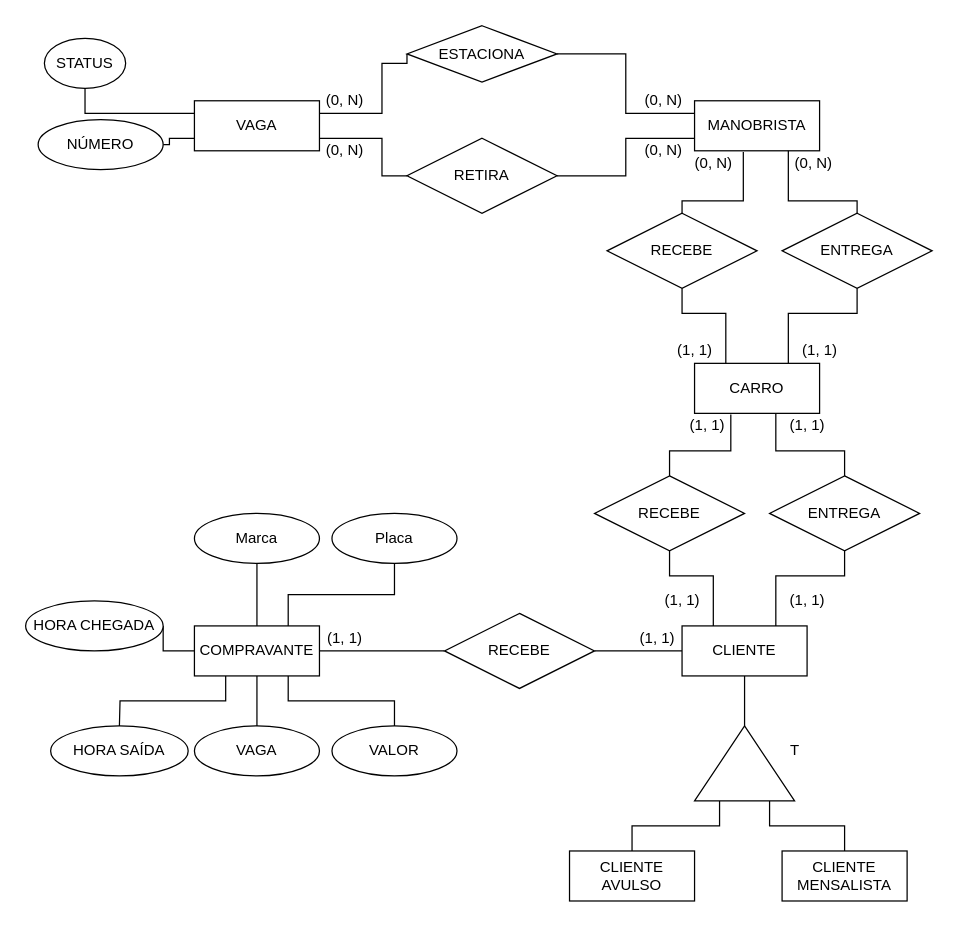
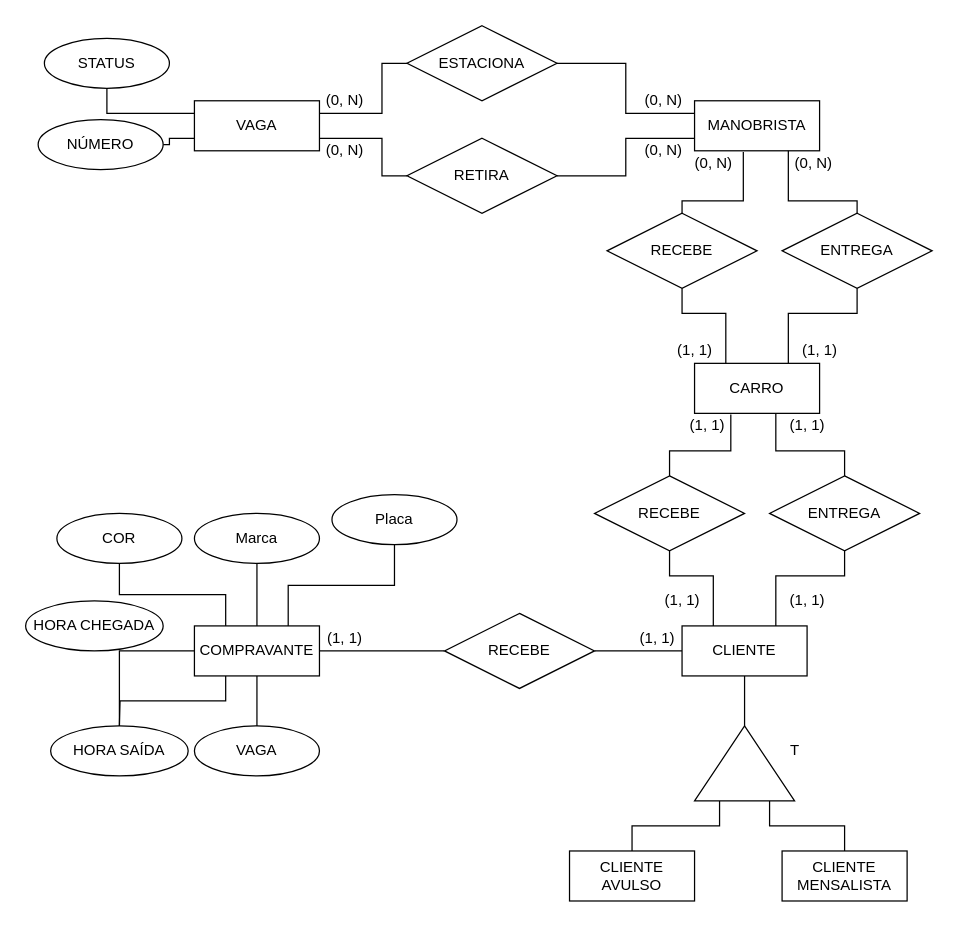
- <mxCell id="25" value="ESTACIONA" style="shape=rhombus;perimeter=rhombusPerimeter;whiteSpace=wrap;html=1;align=center;gradientColor=none;" parent="1" vertex="1"><mxGeometry x="325" y="20" width="120" height="45" as="geometry" /></mxCell>
+ <mxCell id="25" value="ESTACIONA" style="shape=rhombus;perimeter=rhombusPerimeter;whiteSpace=wrap;html=1;align=center;gradientColor=none;" parent="1" vertex="1"><mxGeometry x="325" y="20" width="120" height="60" as="geometry" /></mxCell>
- <mxCell id="5" value="STATUS" style="ellipse;whiteSpace=wrap;html=1;align=center;gradientColor=none;" parent="1" vertex="1"><mxGeometry x="35" y="30" width="65" height="40" as="geometry" /></mxCell>
+ <mxCell id="5" value="STATUS" style="ellipse;whiteSpace=wrap;html=1;align=center;gradientColor=none;" parent="1" vertex="1"><mxGeometry x="35" y="30" width="100" height="40" as="geometry" /></mxCell>
+ <mxCell id="42" value="COR" style="ellipse;whiteSpace=wrap;html=1;align=center;gradientColor=none;" parent="1" vertex="1"><mxGeometry x="45" y="410" width="100" height="40" as="geometry" /></mxCell>
- <mxCell id="40" value="Placa" style="ellipse;whiteSpace=wrap;html=1;align=center;gradientColor=none;" parent="1" vertex="1"><mxGeometry x="265" y="410" width="100" height="40" as="geometry" /></mxCell>
+ <mxCell id="40" value="Placa" style="ellipse;whiteSpace=wrap;html=1;align=center;gradientColor=none;" parent="1" vertex="1"><mxGeometry x="265" y="395" width="100" height="40" as="geometry" /></mxCell>
+ <mxCell id="12" style="edgeStyle=orthogonalEdgeStyle;rounded=0;orthogonalLoop=1;jettySize=auto;html=1;exitX=0.25;exitY=0;exitDx=0;exitDy=0;endArrow=none;endFill=0;" parent="1" source="18" target="42" edge="1"><mxGeometry relative="1" as="geometry" /></mxCell>
- <mxCell id="11" style="edgeStyle=orthogonalEdgeStyle;rounded=0;orthogonalLoop=1;jettySize=auto;html=1;exitX=0;exitY=0.5;exitDx=0;exitDy=0;entryX=1;entryY=0.5;entryDx=0;entryDy=0;endArrow=none;endFill=0;" parent="1" source="18" target="45" edge="1"><mxGeometry relative="1" as="geometry" /></mxCell>
+ <mxCell id="11" style="edgeStyle=orthogonalEdgeStyle;rounded=0;orthogonalLoop=1;jettySize=auto;html=1;exitX=0;exitY=0.5;exitDx=0;exitDy=0;endArrow=none;endFill=0;" parent="1" source="18" target="46" edge="1"><mxGeometry relative="1" as="geometry" /></mxCell>
- <mxCell id="17" style="edgeStyle=orthogonalEdgeStyle;rounded=0;orthogonalLoop=1;jettySize=auto;html=1;exitX=0.75;exitY=1;exitDx=0;exitDy=0;entryX=0.5;entryY=0;entryDx=0;entryDy=0;endArrow=none;endFill=0;" parent="1" source="18" target="43" edge="1"><mxGeometry relative="1" as="geometry" /></mxCell>
- <mxCell id="43" value="VALOR" style="ellipse;whiteSpace=wrap;html=1;align=center;gradientColor=none;" parent="1" vertex="1"><mxGeometry x="265" y="580" width="100" height="40" as="geometry" /></mxCell>
